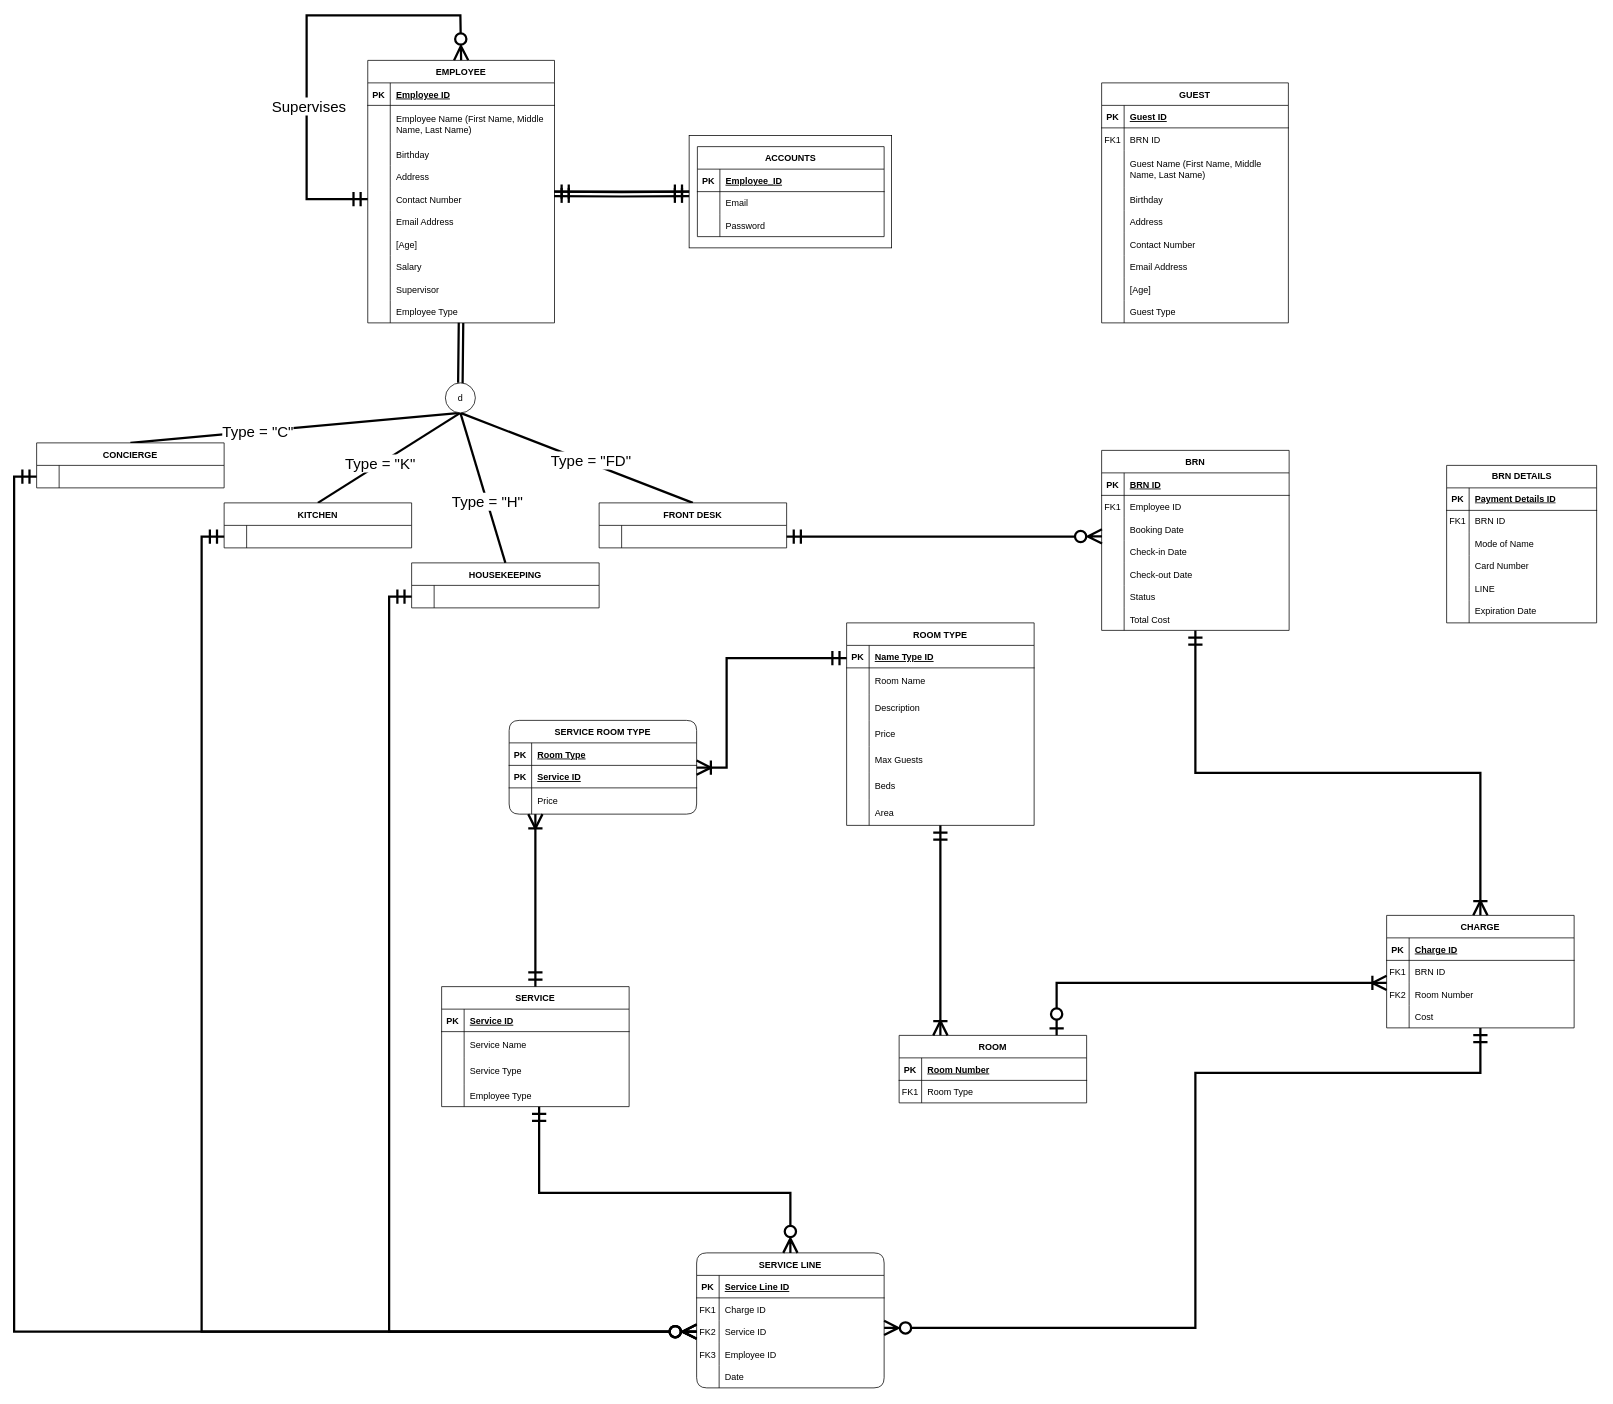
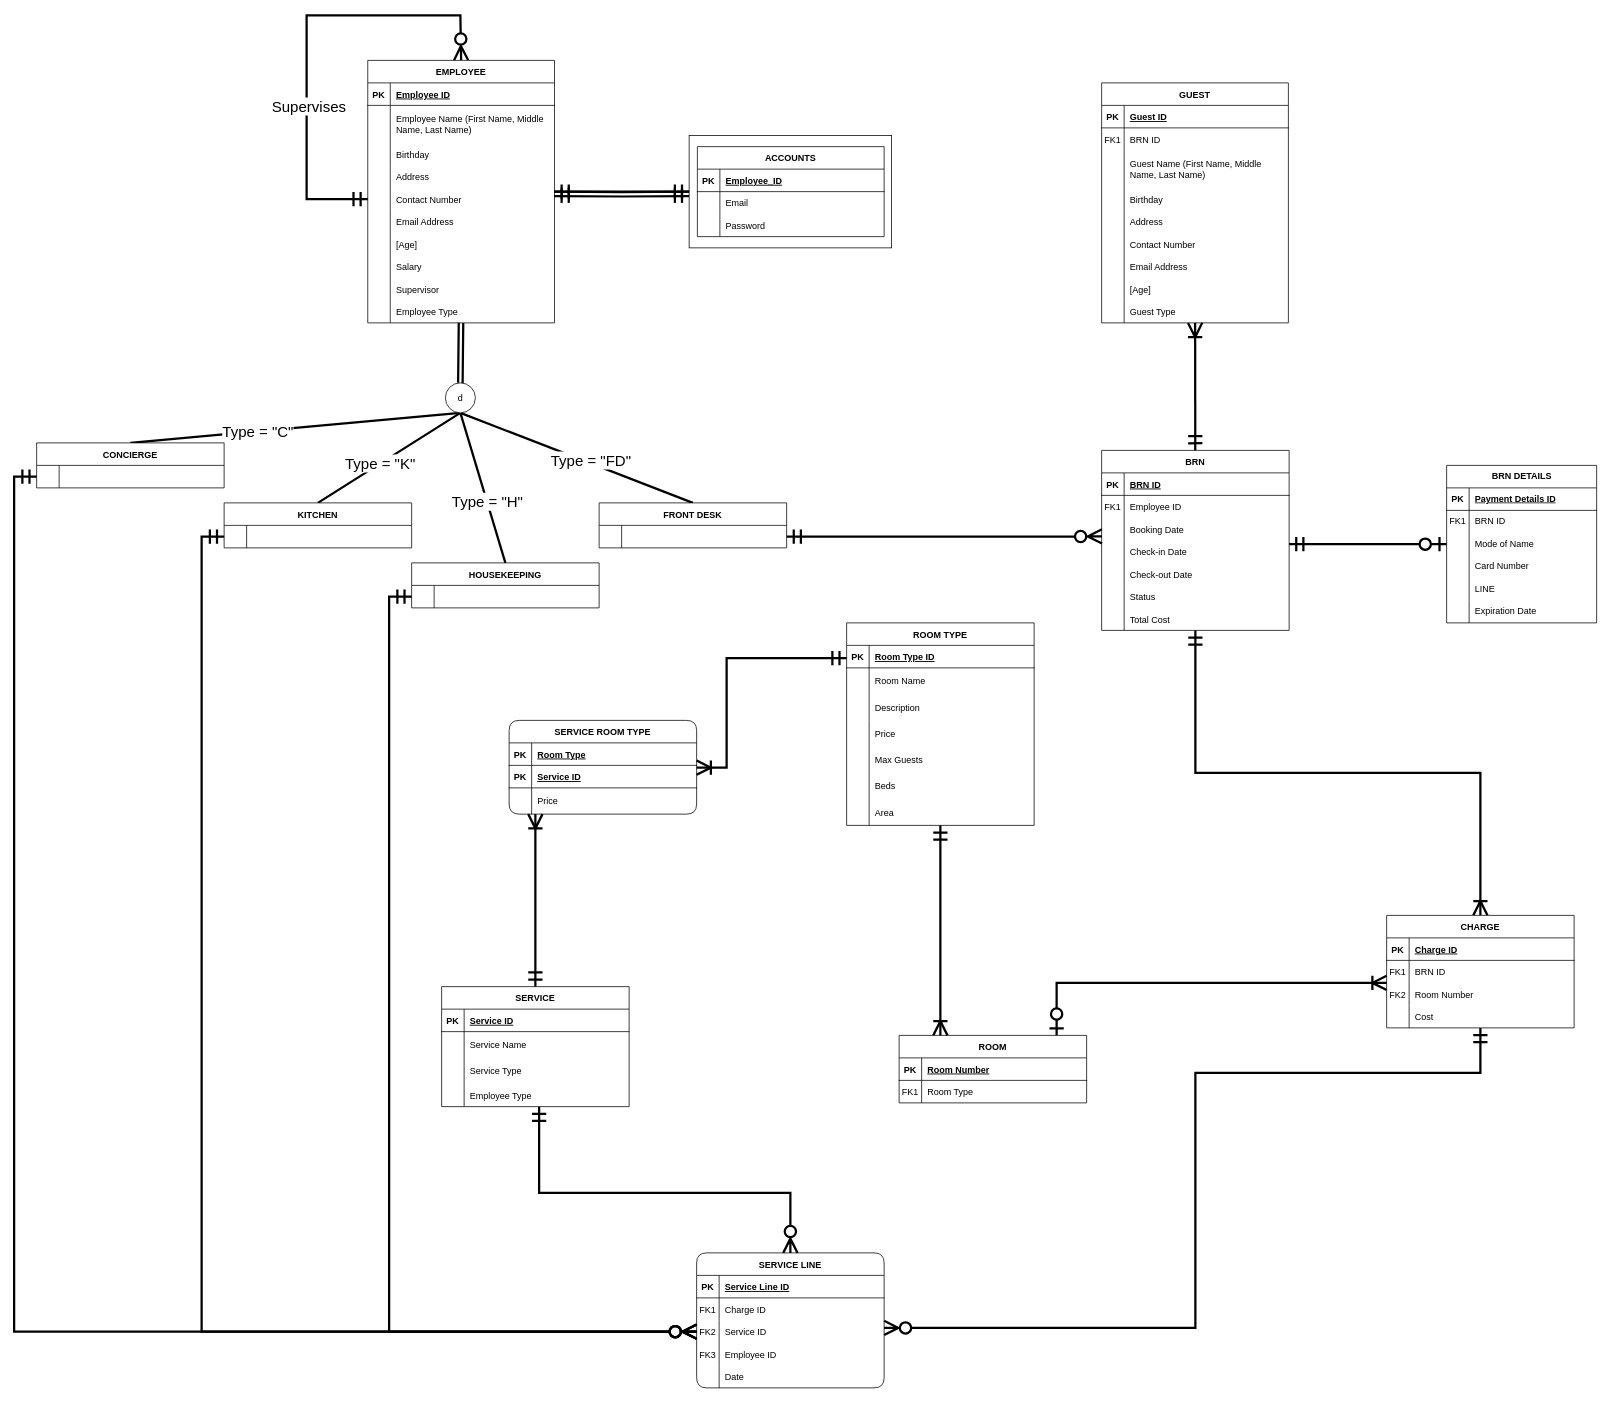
+ <mxCell id="202" value="" style="endArrow=ERmandOne;html=1;rounded=0;strokeWidth=3;endSize=15;startSize=15;startArrow=ERoneToMany;startFill=0;endFill=0;" parent="1" source="41" target="3" edge="1"><mxGeometry width="50" height="50" relative="1" as="geometry"><mxPoint x="1565" y="440" as="sourcePoint" /><mxPoint x="1520" y="420" as="targetPoint" /></mxGeometry></mxCell>
+ <mxCell id="189" style="edgeStyle=orthogonalEdgeStyle;rounded=0;orthogonalLoop=1;jettySize=auto;html=1;endArrow=ERzeroToOne;endFill=0;startArrow=ERmandOne;startFill=0;strokeWidth=3;endSize=15;startSize=15;" parent="1" source="3" target="170" edge="1"><mxGeometry relative="1" as="geometry"><Array as="points"><mxPoint x="1750" y="725" /><mxPoint x="1750" y="725" /></Array><mxPoint x="1689" y="730" as="sourcePoint" /><mxPoint x="1899" y="730" as="targetPoint" /></mxGeometry></mxCell>
- <mxCell id="206" value="Name Type ID" style="shape=partialRectangle;overflow=hidden;connectable=0;fillColor=none;top=0;left=0;bottom=0;right=0;align=left;spacingLeft=6;fontStyle=5;" parent="204" vertex="1"><mxGeometry x="30" width="220" height="30" as="geometry"><mxRectangle width="220" height="30" as="alternateBounds" /></mxGeometry></mxCell>
+ <mxCell id="206" value="Room Type ID" style="shape=partialRectangle;overflow=hidden;connectable=0;fillColor=none;top=0;left=0;bottom=0;right=0;align=left;spacingLeft=6;fontStyle=5;" parent="204" vertex="1"><mxGeometry x="30" width="220" height="30" as="geometry"><mxRectangle width="220" height="30" as="alternateBounds" /></mxGeometry></mxCell>
